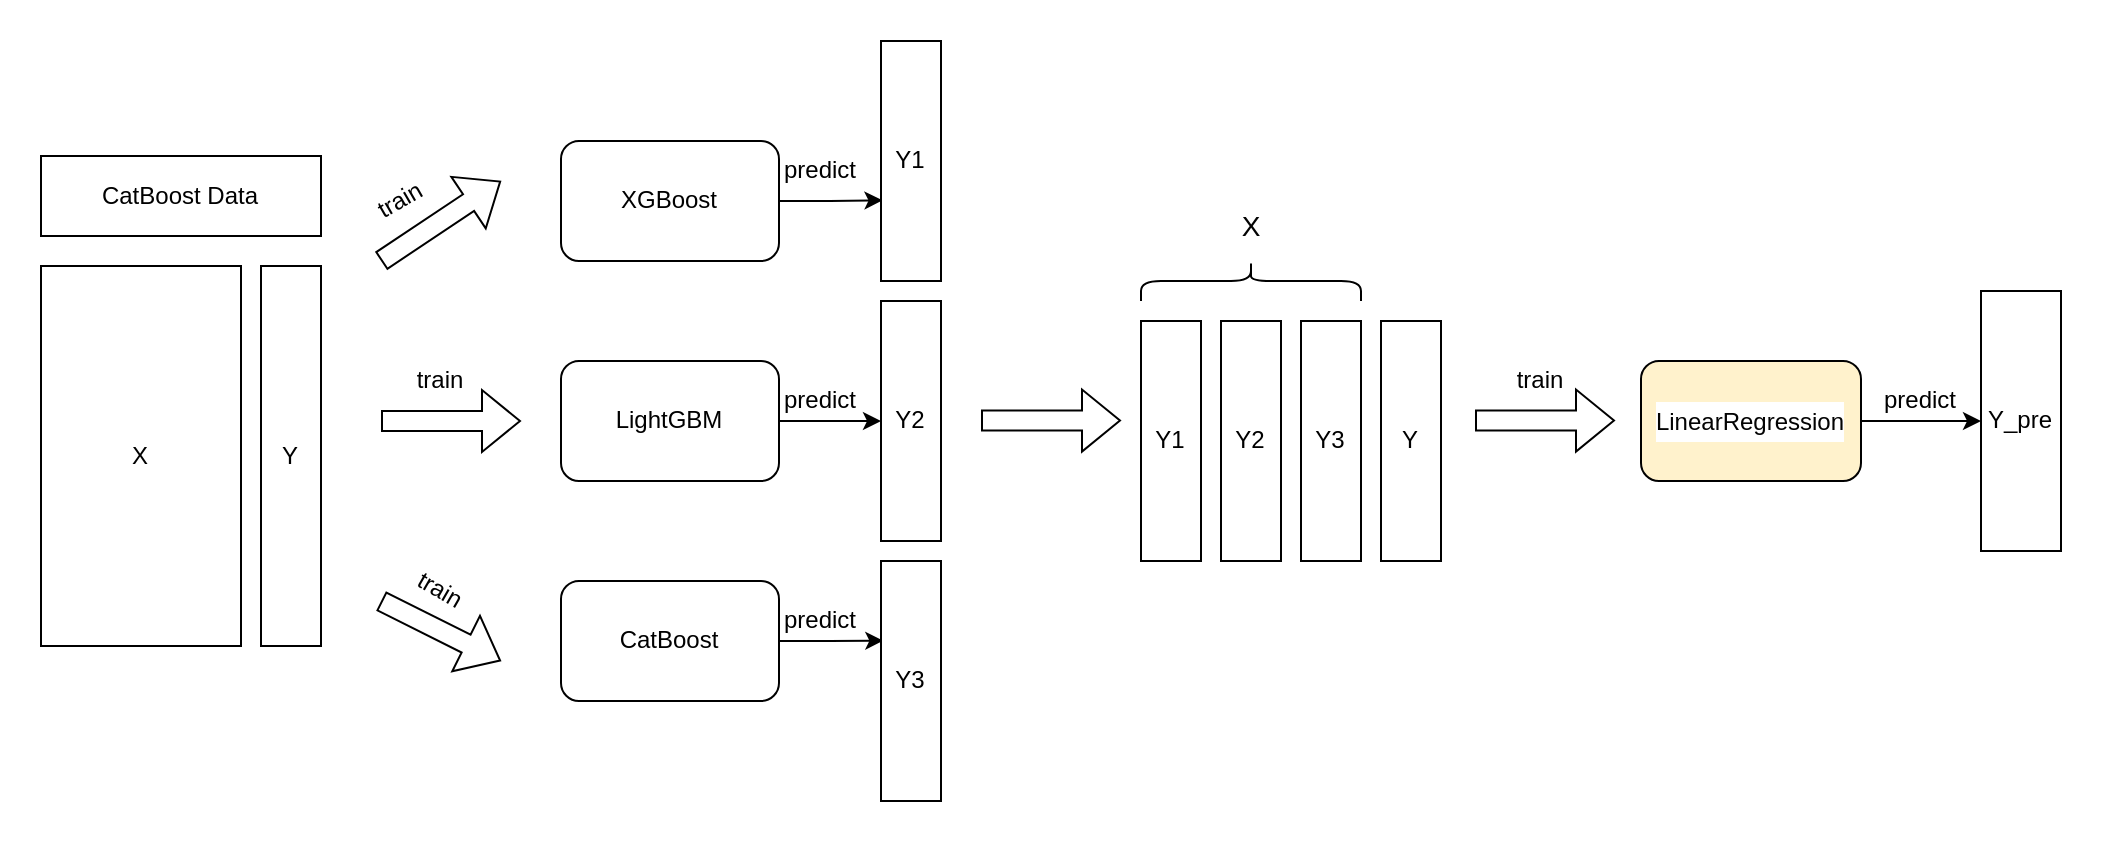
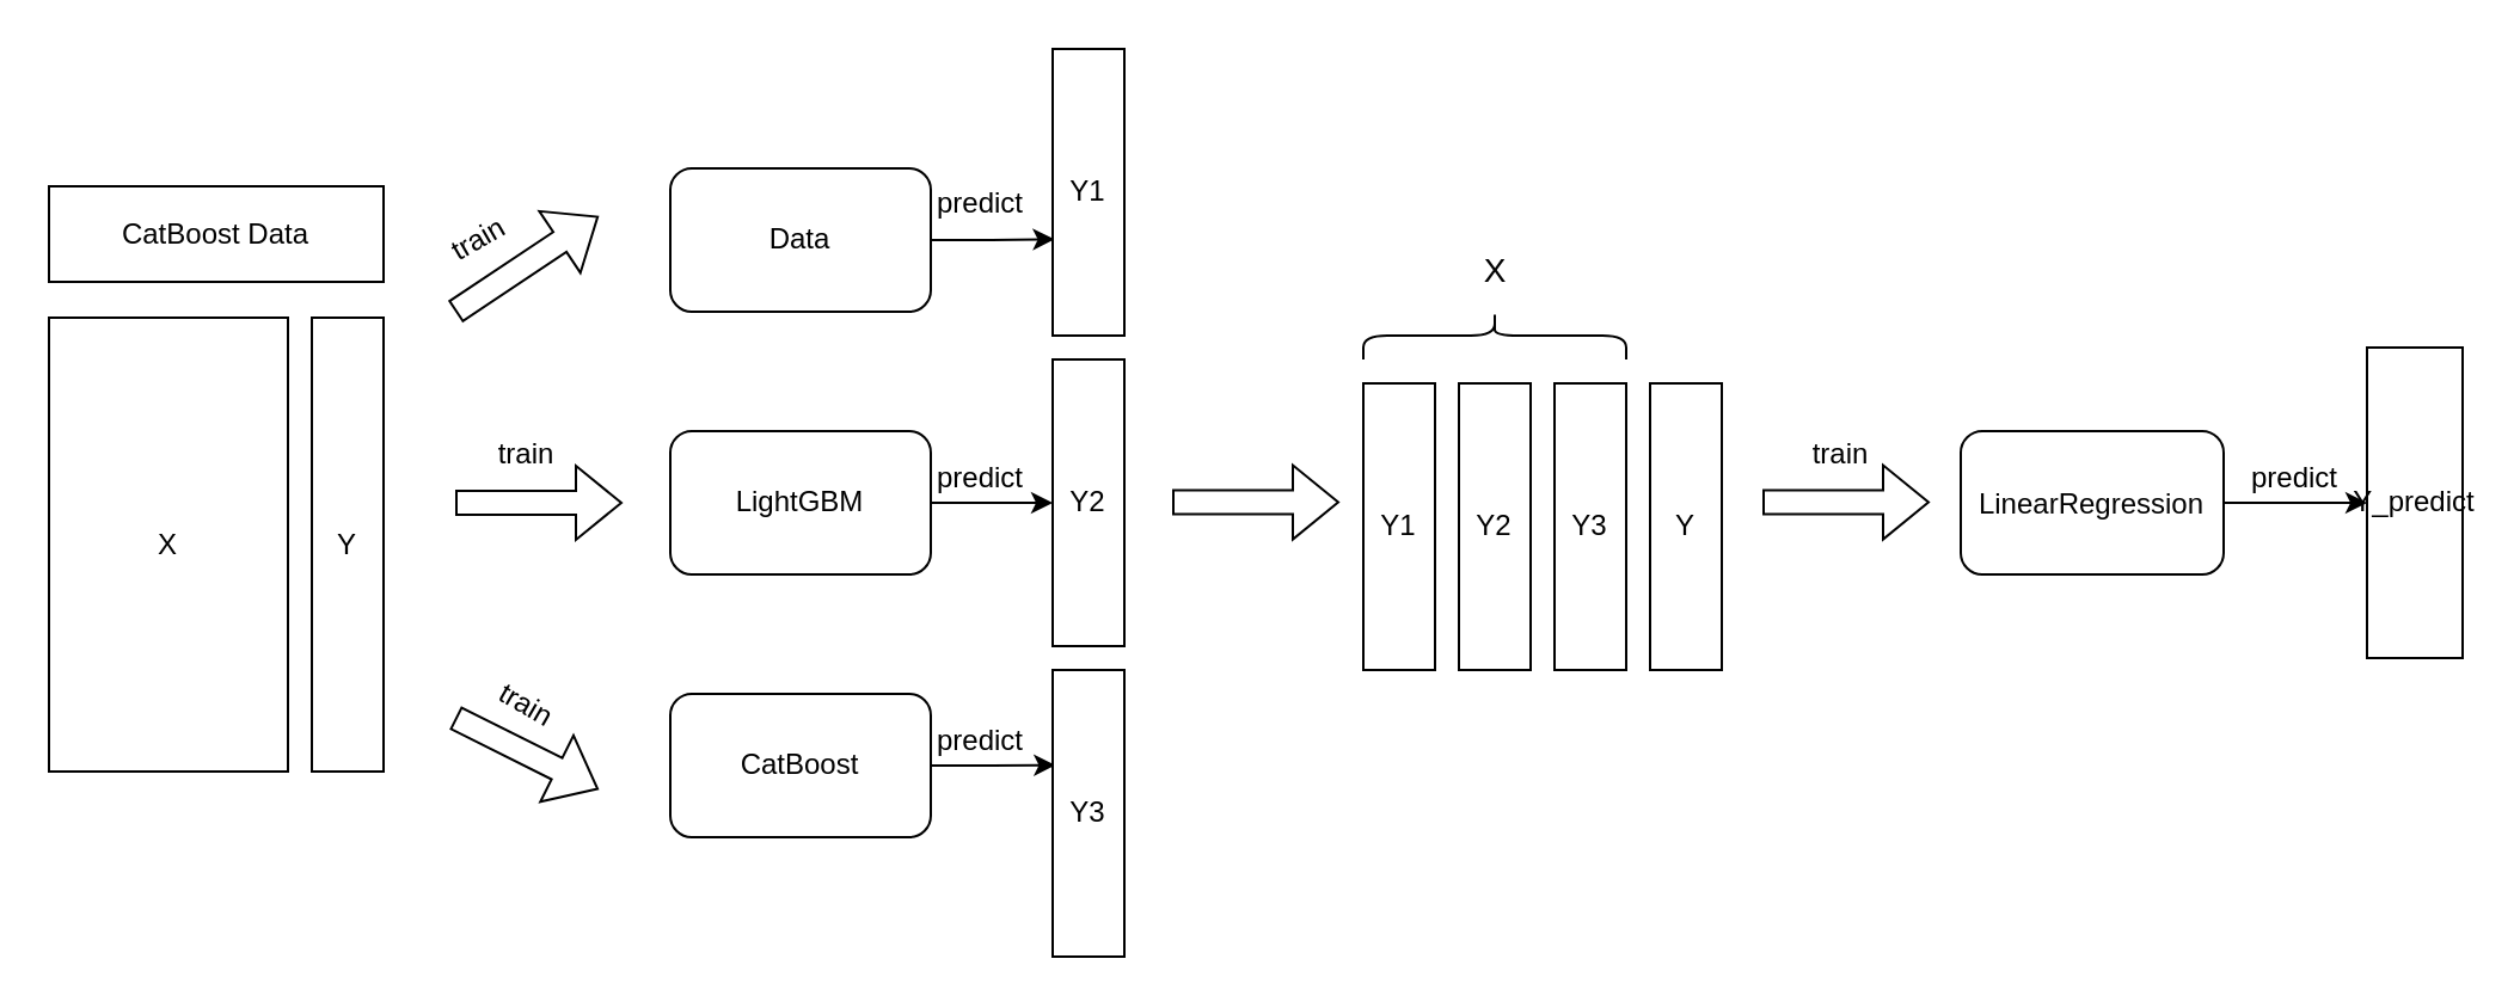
- <mxCell id="10" value="XGBoost" style="rounded=1;whiteSpace=wrap;html=1;" vertex="1" parent="1"><mxGeometry x="280" y="70" width="109" height="60" as="geometry" /></mxCell>
+ <mxCell id="10" value="Data" style="rounded=1;whiteSpace=wrap;html=1;" vertex="1" parent="1"><mxGeometry x="280" y="70" width="109" height="60" as="geometry" /></mxCell>
- <mxCell id="18" value="&lt;div style=&quot;background-color: rgb(255, 255, 255); font-weight: normal; font-size: 14px; line-height: 19px;&quot;&gt;&lt;div&gt;&lt;font style=&quot;font-size: 12px;&quot; face=&quot;Helvetica&quot; color=&quot;#030303&quot;&gt;LinearRegression&lt;/font&gt;&lt;/div&gt;&lt;/div&gt;" style="rounded=1;whiteSpace=wrap;html=1;fillColor=#fff2cc;" vertex="1" parent="1"><mxGeometry x="820" y="180" width="110" height="60" as="geometry" /></mxCell>
+ <mxCell id="18" value="&lt;div style=&quot;background-color: rgb(255, 255, 255); font-weight: normal; font-size: 14px; line-height: 19px;&quot;&gt;&lt;div&gt;&lt;font style=&quot;font-size: 12px;&quot; face=&quot;Helvetica&quot; color=&quot;#030303&quot;&gt;LinearRegression&lt;/font&gt;&lt;/div&gt;&lt;/div&gt;" style="rounded=1;whiteSpace=wrap;html=1;" vertex="1" parent="1"><mxGeometry x="820" y="180" width="110" height="60" as="geometry" /></mxCell>
- <mxCell id="26" value="Y_pre" style="rounded=0;whiteSpace=wrap;html=1;" vertex="1" parent="1"><mxGeometry x="990" y="145" width="40" height="130" as="geometry" /></mxCell>
+ <mxCell id="26" value="Y_predict" style="rounded=0;whiteSpace=wrap;html=1;" vertex="1" parent="1"><mxGeometry x="990" y="145" width="40" height="130" as="geometry" /></mxCell>
